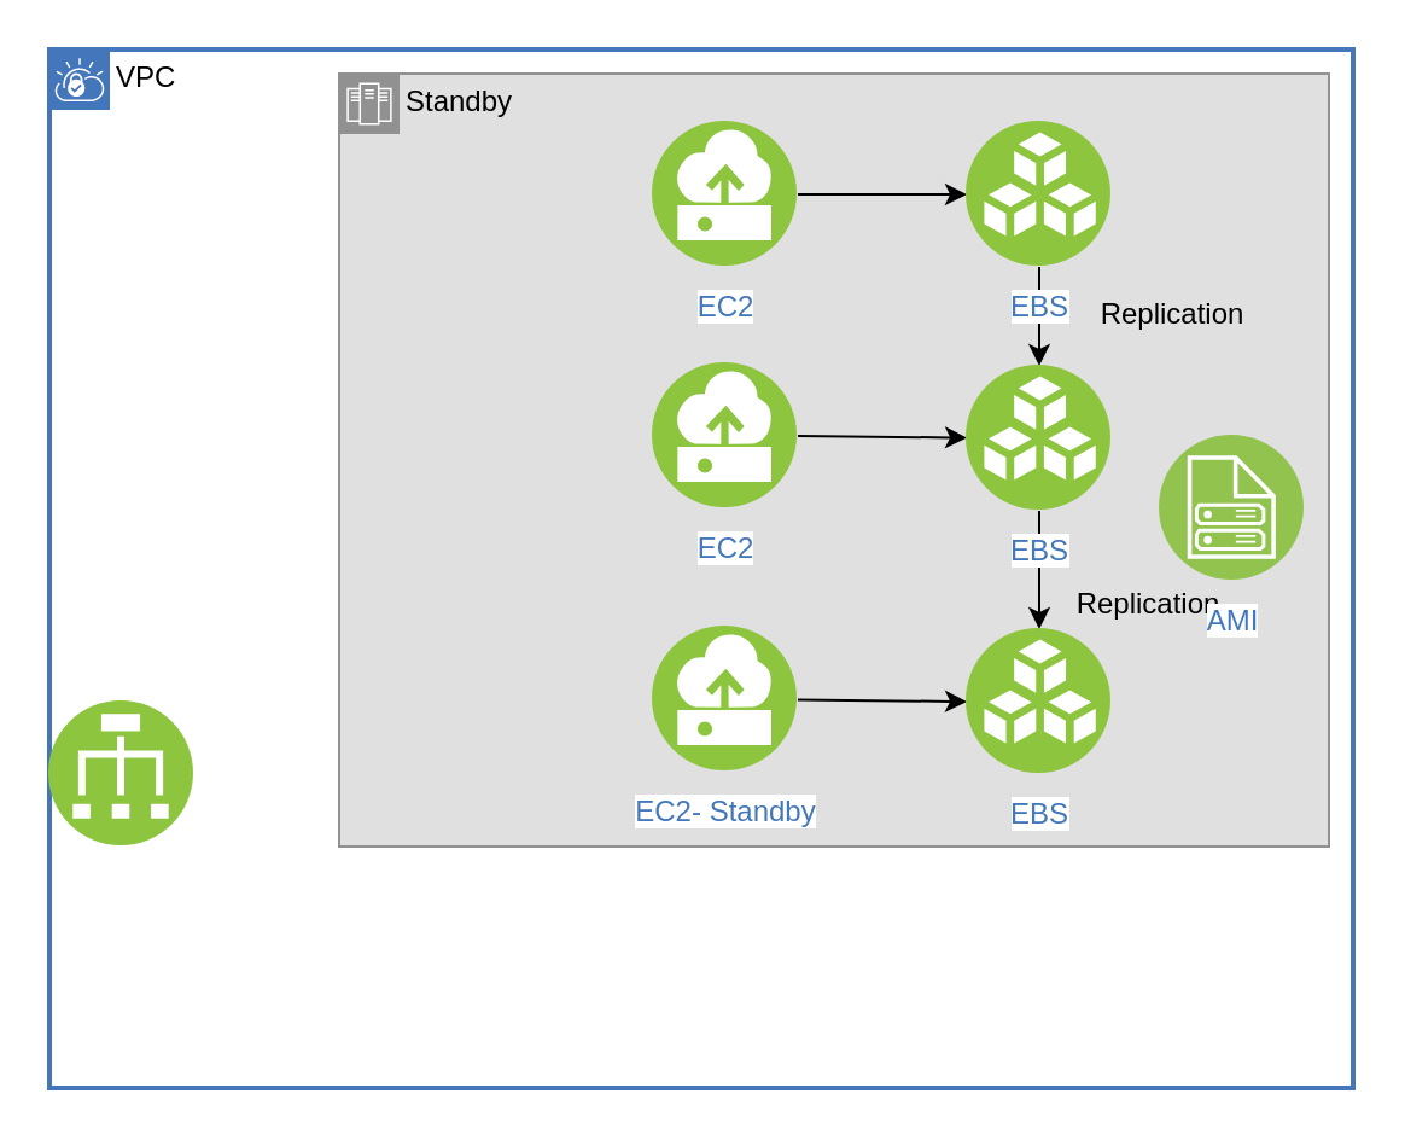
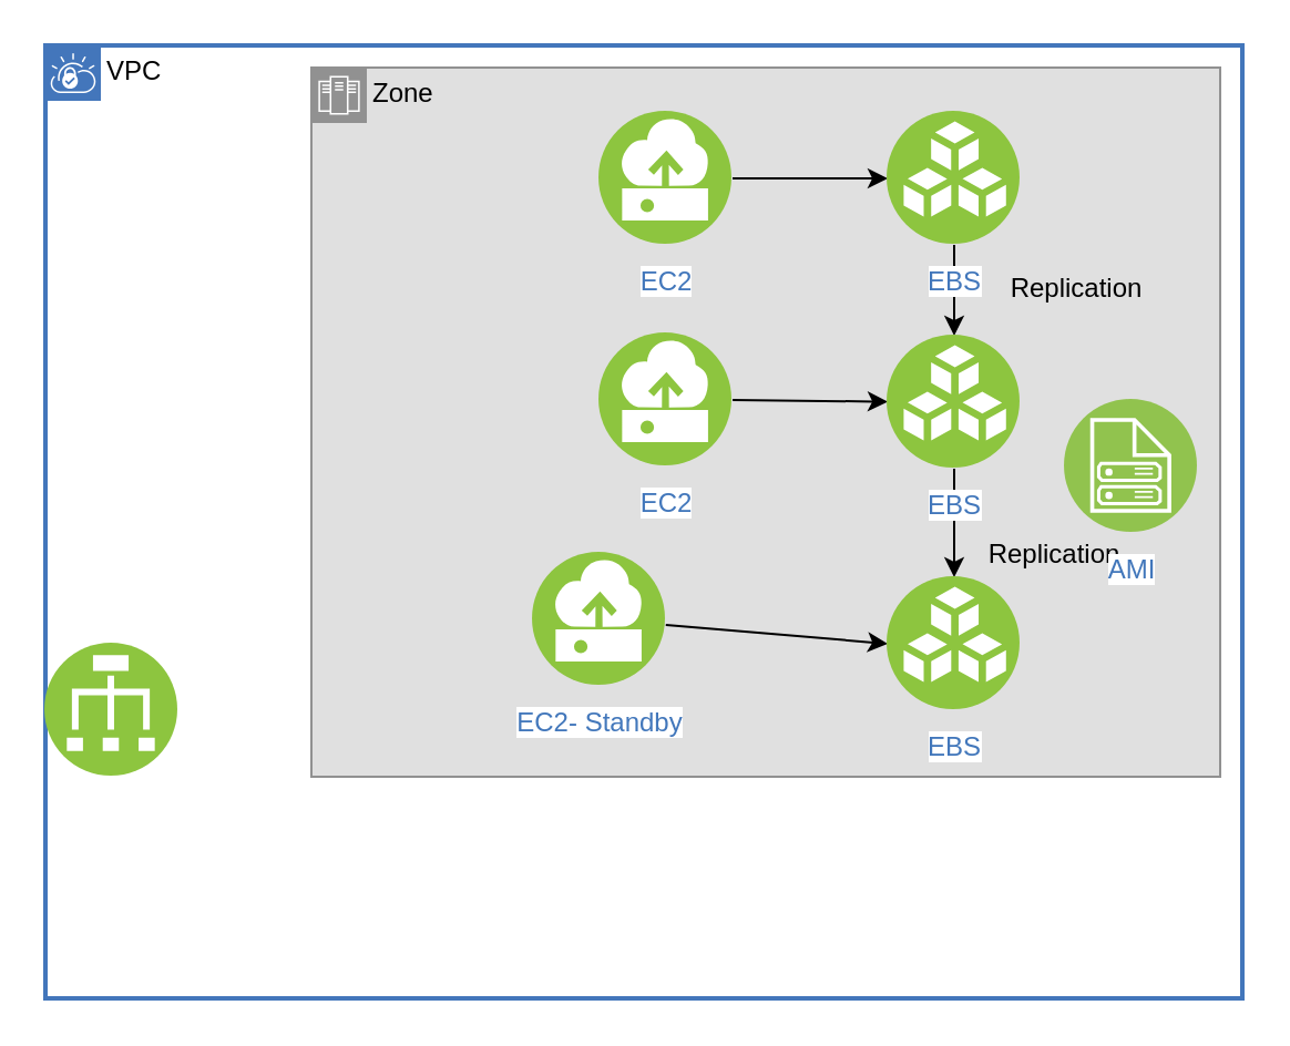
- <mxCell id="3" value="Standby" style="shape=mxgraph.ibm.box;prType=zone;fontStyle=0;verticalAlign=top;align=left;spacingLeft=32;spacingTop=4;fillColor=#E0E0E0;rounded=0;whiteSpace=wrap;html=1;strokeColor=#919191;strokeWidth=1;dashed=0;container=1;spacing=-4;collapsible=0;expand=0;recursiveResize=0;" vertex="1" parent="2"><mxGeometry x="120" y="10" width="410" height="320" as="geometry" /></mxCell>
+ <mxCell id="3" value="Zone" style="shape=mxgraph.ibm.box;prType=zone;fontStyle=0;verticalAlign=top;align=left;spacingLeft=32;spacingTop=4;fillColor=#E0E0E0;rounded=0;whiteSpace=wrap;html=1;strokeColor=#919191;strokeWidth=1;dashed=0;container=1;spacing=-4;collapsible=0;expand=0;recursiveResize=0;" vertex="1" parent="2"><mxGeometry x="120" y="10" width="410" height="320" as="geometry" /></mxCell>
- <mxCell id="9" value="EC2- Standby" style="aspect=fixed;perimeter=ellipsePerimeter;html=1;align=center;shadow=0;dashed=0;fontColor=#4277BB;labelBackgroundColor=#ffffff;fontSize=12;spacingTop=3;image;image=img/lib/ibm/vpc/Instance.svg;sketch=1;" vertex="1" parent="3"><mxGeometry x="130" y="229" width="60" height="60" as="geometry" /></mxCell>
+ <mxCell id="9" value="EC2- Standby" style="aspect=fixed;perimeter=ellipsePerimeter;html=1;align=center;shadow=0;dashed=0;fontColor=#4277BB;labelBackgroundColor=#ffffff;fontSize=12;spacingTop=3;image;image=img/lib/ibm/vpc/Instance.svg;sketch=1;" vertex="1" parent="3"><mxGeometry x="100" y="219" width="60" height="60" as="geometry" /></mxCell>
